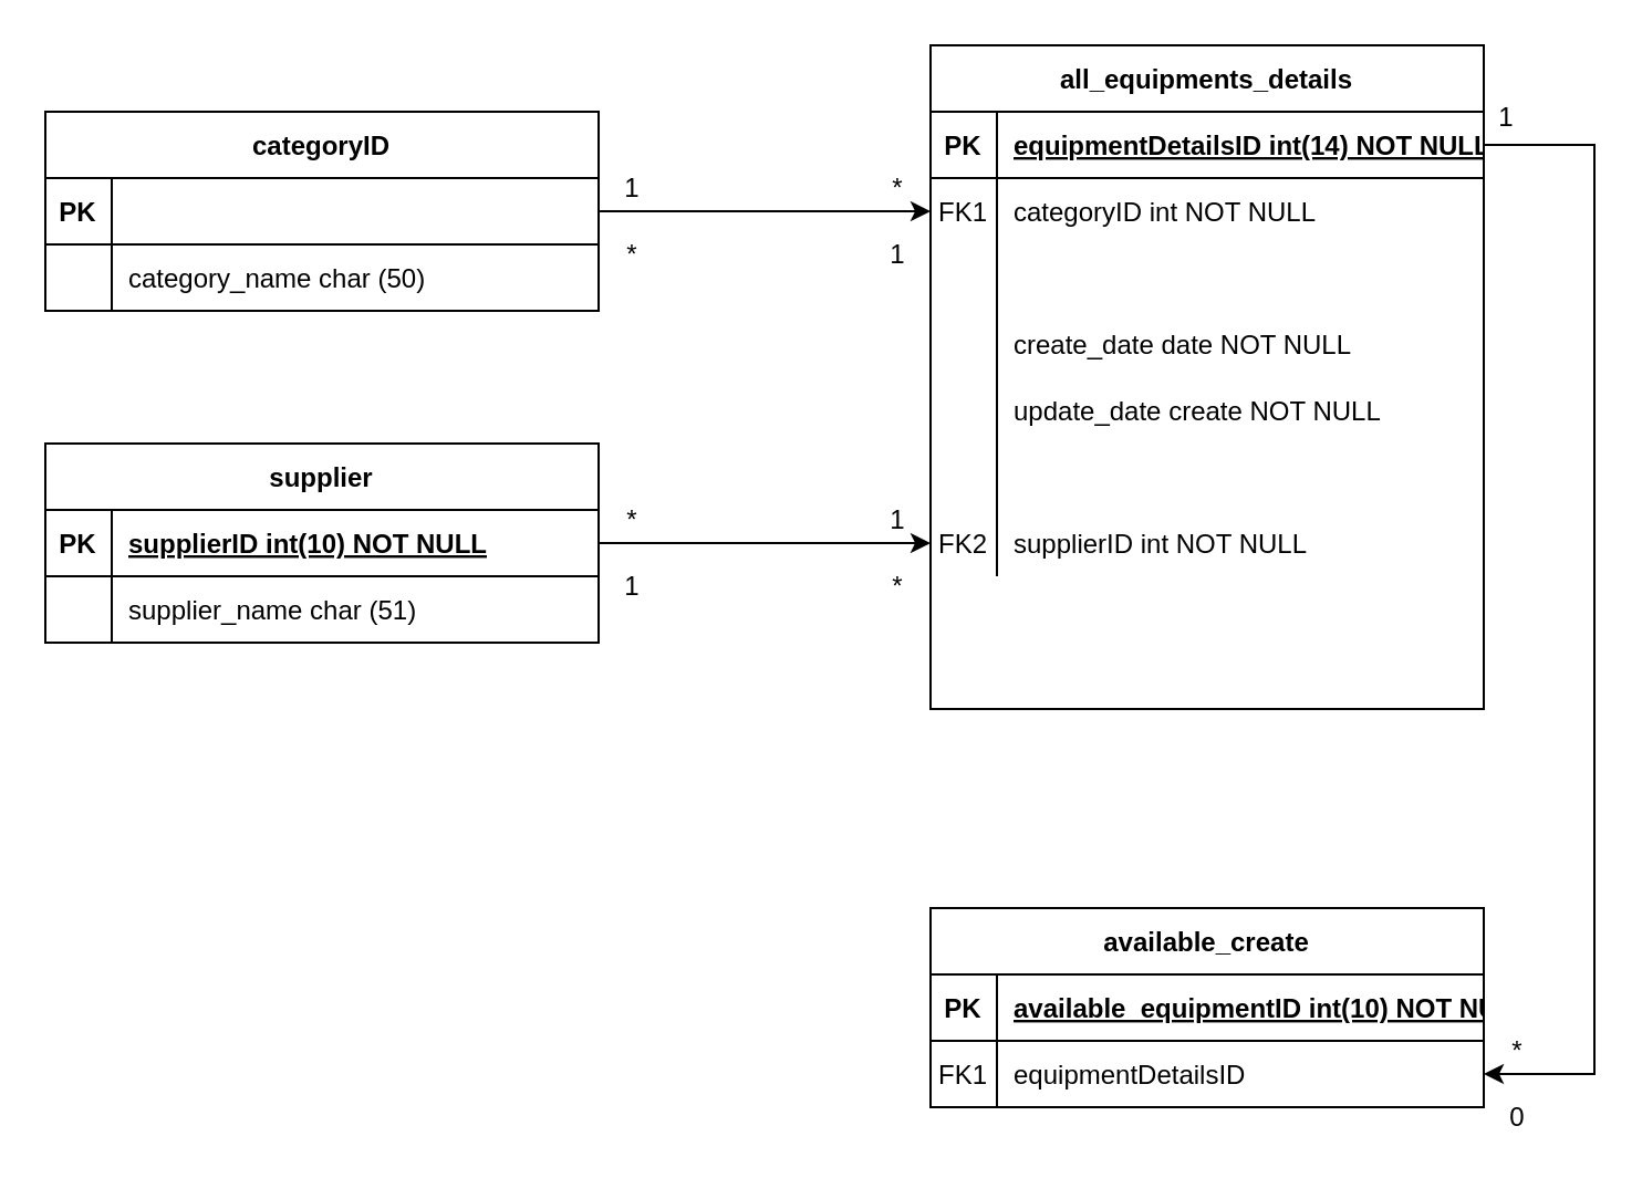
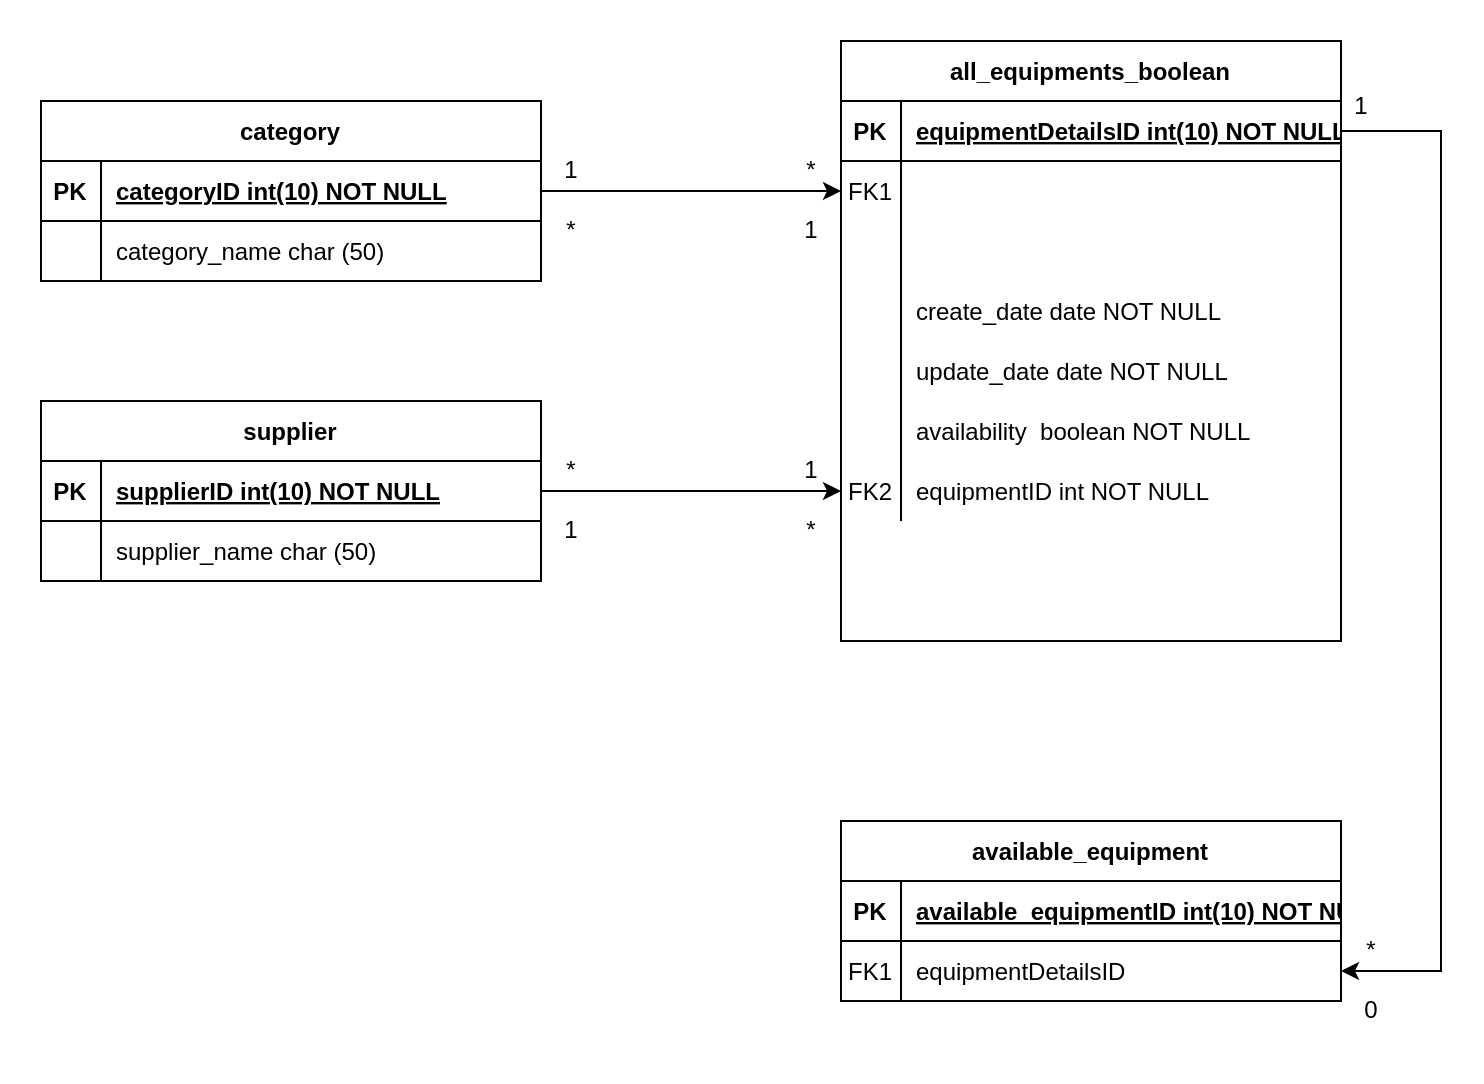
- <mxCell id="16" value="all_equipments_details" style="shape=table;startSize=30;container=1;collapsible=1;childLayout=tableLayout;fixedRows=1;rowLines=0;fontStyle=1;align=center;resizeLast=1;" vertex="1" parent="1"><mxGeometry x="420" y="20" width="250" height="300" as="geometry" /></mxCell>
+ <mxCell id="16" value="all_equipments_boolean" style="shape=table;startSize=30;container=1;collapsible=1;childLayout=tableLayout;fixedRows=1;rowLines=0;fontStyle=1;align=center;resizeLast=1;" vertex="1" parent="1"><mxGeometry x="420" y="20" width="250" height="300" as="geometry" /></mxCell>
- <mxCell id="2" value="categoryID" style="shape=table;startSize=30;container=1;collapsible=1;childLayout=tableLayout;fixedRows=1;rowLines=0;fontStyle=1;align=center;resizeLast=1;" vertex="1" parent="1"><mxGeometry x="20" y="50" width="250" height="90" as="geometry" /></mxCell>
+ <mxCell id="2" value="category" style="shape=table;startSize=30;container=1;collapsible=1;childLayout=tableLayout;fixedRows=1;rowLines=0;fontStyle=1;align=center;resizeLast=1;" vertex="1" parent="1"><mxGeometry x="20" y="50" width="250" height="90" as="geometry" /></mxCell>
- <mxCell id="19" value="equipmentDetailsID int(14) NOT NULL " style="shape=partialRectangle;overflow=hidden;connectable=0;fillColor=none;top=0;left=0;bottom=0;right=0;align=left;spacingLeft=6;fontStyle=5;" vertex="1" parent="17"><mxGeometry x="30" width="220" height="30" as="geometry"><mxRectangle width="220" height="30" as="alternateBounds" /></mxGeometry></mxCell>
+ <mxCell id="19" value="equipmentDetailsID int(10) NOT NULL " style="shape=partialRectangle;overflow=hidden;connectable=0;fillColor=none;top=0;left=0;bottom=0;right=0;align=left;spacingLeft=6;fontStyle=5;" vertex="1" parent="17"><mxGeometry x="30" width="220" height="30" as="geometry"><mxRectangle width="220" height="30" as="alternateBounds" /></mxGeometry></mxCell>
+ <mxCell id="5" value="categoryID int(10) NOT NULL " style="shape=partialRectangle;overflow=hidden;connectable=0;fillColor=none;top=0;left=0;bottom=0;right=0;align=left;spacingLeft=6;fontStyle=5;" vertex="1" parent="3"><mxGeometry x="30" width="220" height="30" as="geometry"><mxRectangle width="220" height="30" as="alternateBounds" /></mxGeometry></mxCell>
- <mxCell id="22" value="categoryID int NOT NULL" style="shape=partialRectangle;overflow=hidden;connectable=0;fillColor=none;top=0;left=0;bottom=0;right=0;align=left;spacingLeft=6;" vertex="1" parent="20"><mxGeometry x="30" width="220" height="30" as="geometry"><mxRectangle width="220" height="30" as="alternateBounds" /></mxGeometry></mxCell>
- <mxCell id="30" value="update_date create NOT NULL" style="shape=partialRectangle;overflow=hidden;connectable=0;fillColor=none;top=0;left=0;bottom=0;right=0;align=left;spacingLeft=6;" vertex="1" parent="28"><mxGeometry x="30" width="220" height="30" as="geometry"><mxRectangle width="220" height="30" as="alternateBounds" /></mxGeometry></mxCell>
+ <mxCell id="30" value="update_date date NOT NULL" style="shape=partialRectangle;overflow=hidden;connectable=0;fillColor=none;top=0;left=0;bottom=0;right=0;align=left;spacingLeft=6;" vertex="1" parent="28"><mxGeometry x="30" width="220" height="30" as="geometry"><mxRectangle width="220" height="30" as="alternateBounds" /></mxGeometry></mxCell>
+ <mxCell id="33" value="availability  boolean NOT NULL" style="shape=partialRectangle;overflow=hidden;connectable=0;fillColor=none;top=0;left=0;bottom=0;right=0;align=left;spacingLeft=6;" vertex="1" parent="31"><mxGeometry x="30" width="220" height="30" as="geometry"><mxRectangle width="220" height="30" as="alternateBounds" /></mxGeometry></mxCell>
- <mxCell id="36" value="supplierID int NOT NULL" style="shape=partialRectangle;overflow=hidden;connectable=0;fillColor=none;top=0;left=0;bottom=0;right=0;align=left;spacingLeft=6;" vertex="1" parent="34"><mxGeometry x="30" width="220" height="30" as="geometry"><mxRectangle width="220" height="30" as="alternateBounds" /></mxGeometry></mxCell>
+ <mxCell id="36" value="equipmentID int NOT NULL" style="shape=partialRectangle;overflow=hidden;connectable=0;fillColor=none;top=0;left=0;bottom=0;right=0;align=left;spacingLeft=6;" vertex="1" parent="34"><mxGeometry x="30" width="220" height="30" as="geometry"><mxRectangle width="220" height="30" as="alternateBounds" /></mxGeometry></mxCell>
- <mxCell id="15" value="supplier_name char (51)" style="shape=partialRectangle;overflow=hidden;connectable=0;fillColor=none;top=0;left=0;bottom=0;right=0;align=left;spacingLeft=6;" vertex="1" parent="13"><mxGeometry x="30" width="220" height="30" as="geometry"><mxRectangle width="220" height="30" as="alternateBounds" /></mxGeometry></mxCell>
+ <mxCell id="15" value="supplier_name char (50)" style="shape=partialRectangle;overflow=hidden;connectable=0;fillColor=none;top=0;left=0;bottom=0;right=0;align=left;spacingLeft=6;" vertex="1" parent="13"><mxGeometry x="30" width="220" height="30" as="geometry"><mxRectangle width="220" height="30" as="alternateBounds" /></mxGeometry></mxCell>
- <mxCell id="47" value="available_create" style="shape=table;startSize=30;container=1;collapsible=1;childLayout=tableLayout;fixedRows=1;rowLines=0;fontStyle=1;align=center;resizeLast=1;" vertex="1" parent="1"><mxGeometry x="420" y="410" width="250" height="90" as="geometry" /></mxCell>
+ <mxCell id="47" value="available_equipment" style="shape=table;startSize=30;container=1;collapsible=1;childLayout=tableLayout;fixedRows=1;rowLines=0;fontStyle=1;align=center;resizeLast=1;" vertex="1" parent="1"><mxGeometry x="420" y="410" width="250" height="90" as="geometry" /></mxCell>
